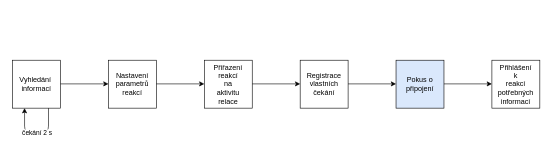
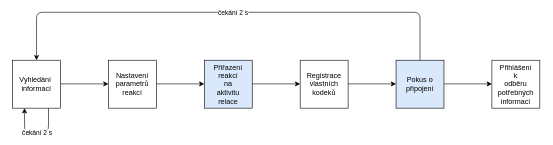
+ <mxCell id="13" value="" style="endArrow=classic;html=1;exitX=0.5;exitY=0;exitDx=0;exitDy=0;entryX=0.5;entryY=0;entryDx=0;entryDy=0;" parent="1" source="6" target="2" edge="1"><mxGeometry width="50" height="50" relative="1" as="geometry"><mxPoint x="500" y="530" as="sourcePoint" /><mxPoint x="550" y="480" as="targetPoint" /><Array as="points"><mxPoint x="700" y="20" /><mxPoint x="60" y="20" /></Array></mxGeometry></mxCell>
+ <mxCell id="14" value="čekání 2 s" style="edgeLabel;html=1;align=center;verticalAlign=middle;resizable=0;points=[];" parent="13" vertex="1" connectable="0"><mxGeometry x="-0.017" relative="1" as="geometry"><mxPoint as="offset" /></mxGeometry></mxCell>
- <mxCell id="4" value="Přiřazení&lt;br&gt;reakcí&lt;br&gt;na&lt;br&gt;aktivitu&lt;br&gt;relace" style="rounded=0;whiteSpace=wrap;html=1;" parent="1" vertex="1"><mxGeometry x="340" y="100" width="80" height="80" as="geometry" /></mxCell>
+ <mxCell id="4" value="Přiřazení&lt;br&gt;reakcí&lt;br&gt;na&lt;br&gt;aktivitu&lt;br&gt;relace" style="rounded=0;whiteSpace=wrap;html=1;fillColor=#dae8fc;" parent="1" vertex="1"><mxGeometry x="340" y="100" width="80" height="80" as="geometry" /></mxCell>
- <mxCell id="5" value="Registrace&lt;br&gt;vlastních&lt;br&gt;čekání" style="rounded=0;whiteSpace=wrap;html=1;" parent="1" vertex="1"><mxGeometry x="500" y="100" width="80" height="80" as="geometry" /></mxCell>
+ <mxCell id="5" value="Registrace&lt;br&gt;vlastních&lt;br&gt;kodeků" style="rounded=0;whiteSpace=wrap;html=1;" parent="1" vertex="1"><mxGeometry x="500" y="100" width="80" height="80" as="geometry" /></mxCell>
- <mxCell id="7" value="Přihlášení&lt;br&gt;k&lt;br&gt;reakcí&lt;br&gt;potřebných&lt;br&gt;informací" style="rounded=0;whiteSpace=wrap;html=1;" parent="1" vertex="1"><mxGeometry x="820" y="100" width="80" height="80" as="geometry" /></mxCell>
+ <mxCell id="7" value="Přihlášení&lt;br&gt;k&lt;br&gt;odběru&lt;br&gt;potřebných&lt;br&gt;informací" style="rounded=0;whiteSpace=wrap;html=1;" parent="1" vertex="1"><mxGeometry x="820" y="100" width="80" height="80" as="geometry" /></mxCell>
